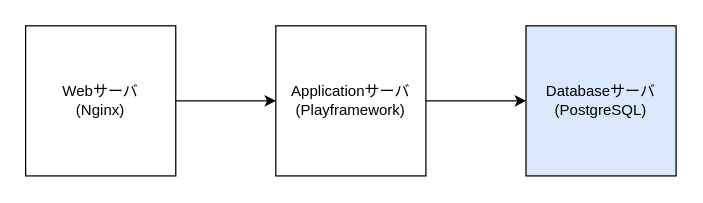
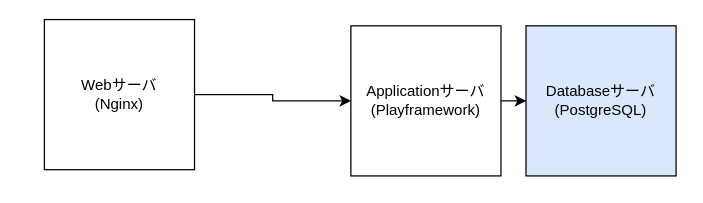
- <mxCell id="3" value="Webサーバ&lt;br&gt;(Nginx)" style="whiteSpace=wrap;html=1;aspect=fixed;" vertex="1" parent="1"><mxGeometry x="20" y="20" width="120" height="120" as="geometry" /></mxCell>
+ <mxCell id="3" value="Webサーバ&lt;br&gt;(Nginx)" style="whiteSpace=wrap;html=1;aspect=fixed;" vertex="1" parent="1"><mxGeometry x="35" y="15" width="120" height="120" as="geometry" /></mxCell>
- <mxCell id="5" value="Applicationサーバ&lt;br&gt;(Playframework)" style="whiteSpace=wrap;html=1;aspect=fixed;" vertex="1" parent="1"><mxGeometry x="220" y="20" width="120" height="120" as="geometry" /></mxCell>
+ <mxCell id="5" value="Applicationサーバ&lt;br&gt;(Playframework)" style="whiteSpace=wrap;html=1;aspect=fixed;" vertex="1" parent="1"><mxGeometry x="280" y="20" width="120" height="120" as="geometry" /></mxCell>
